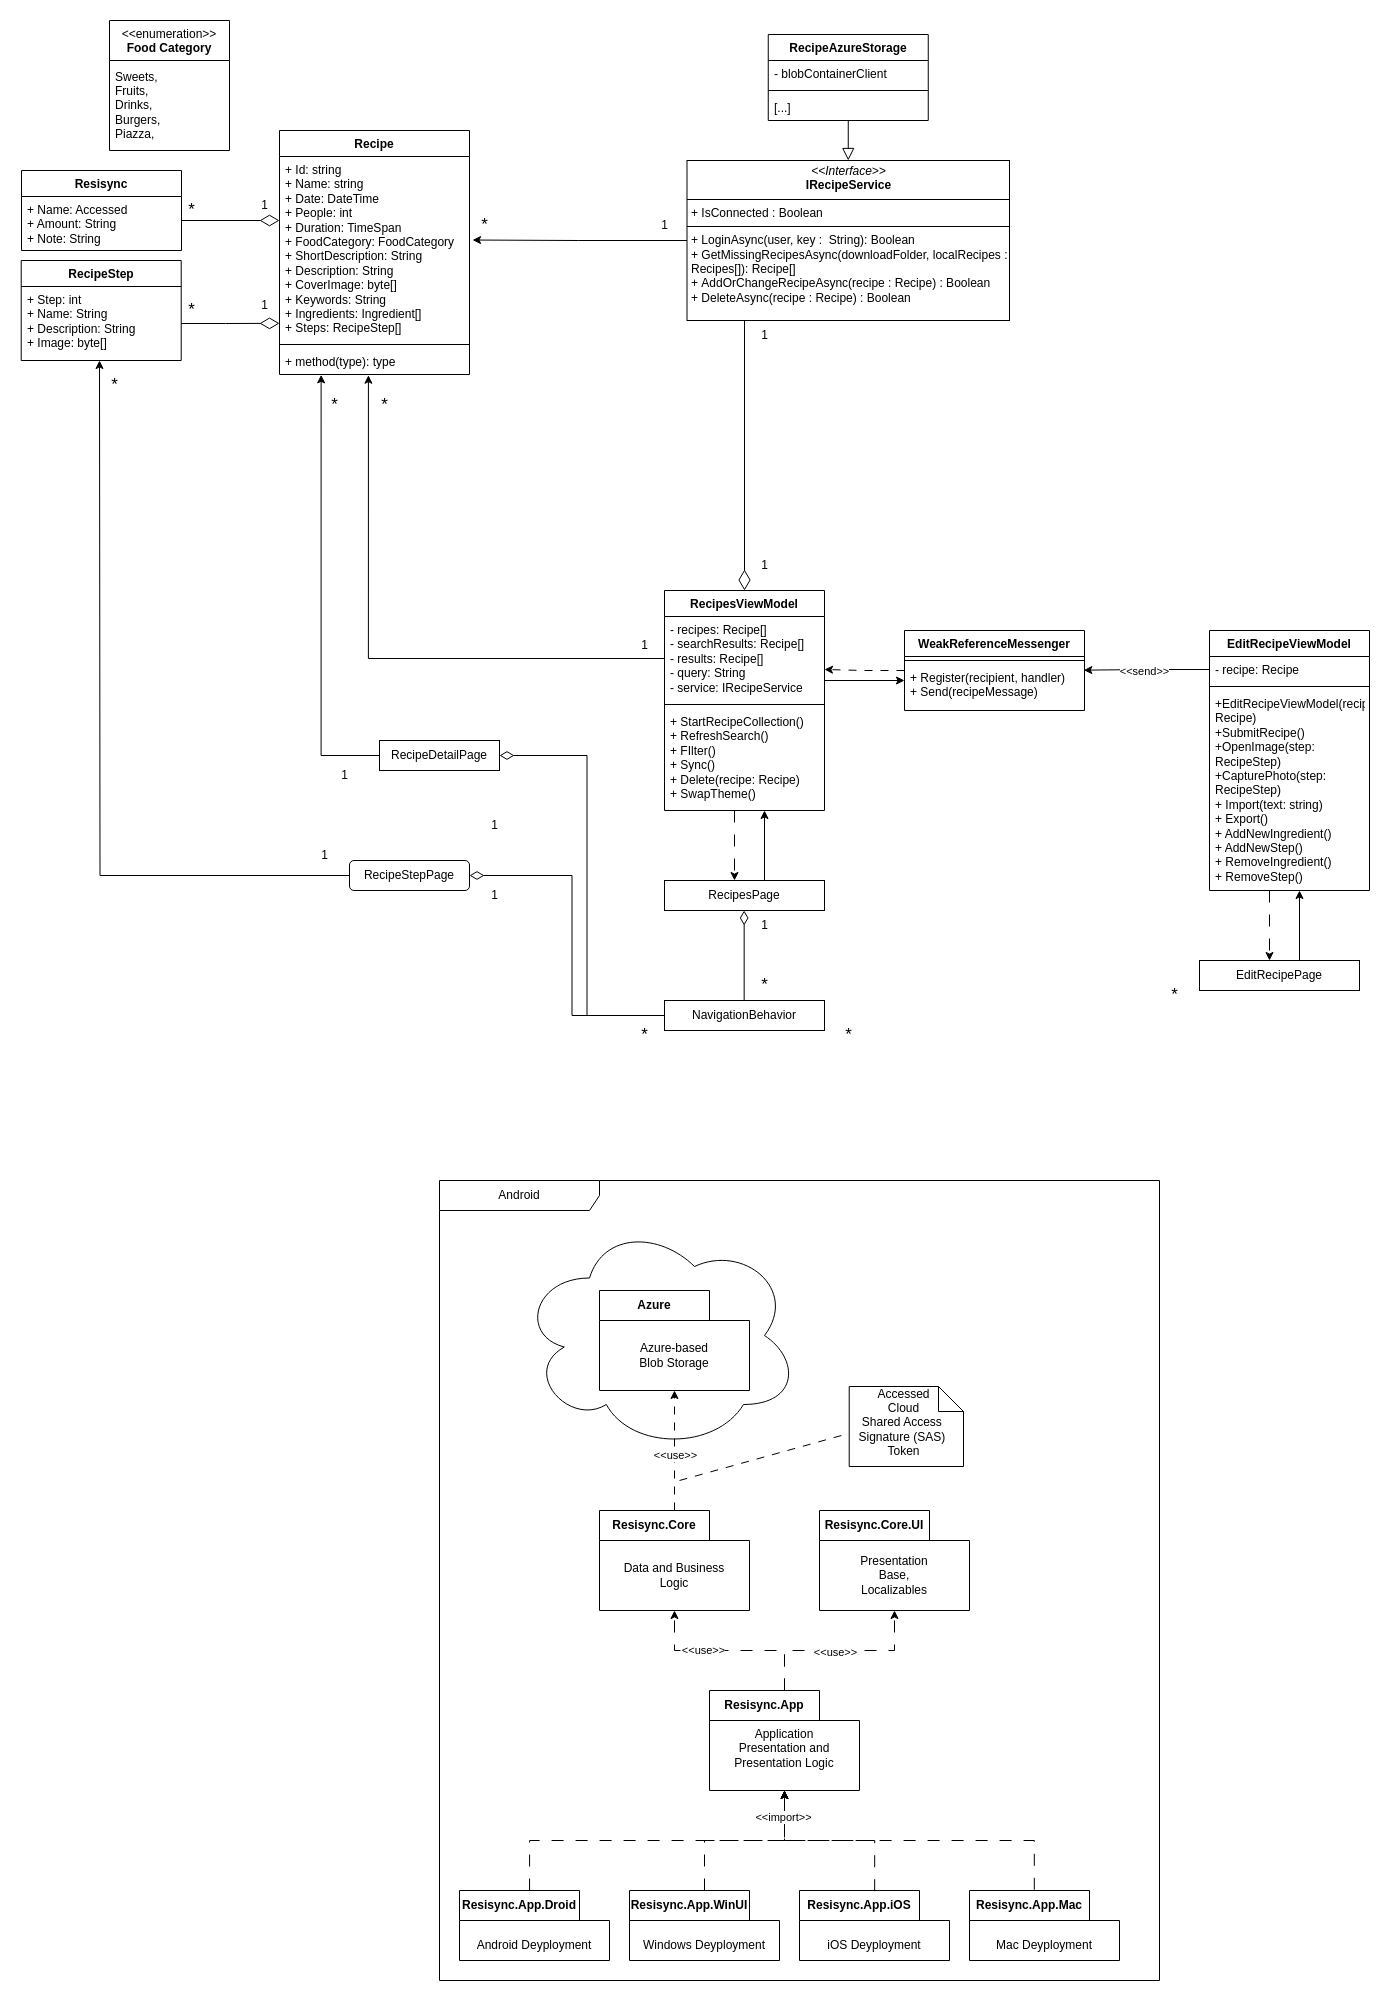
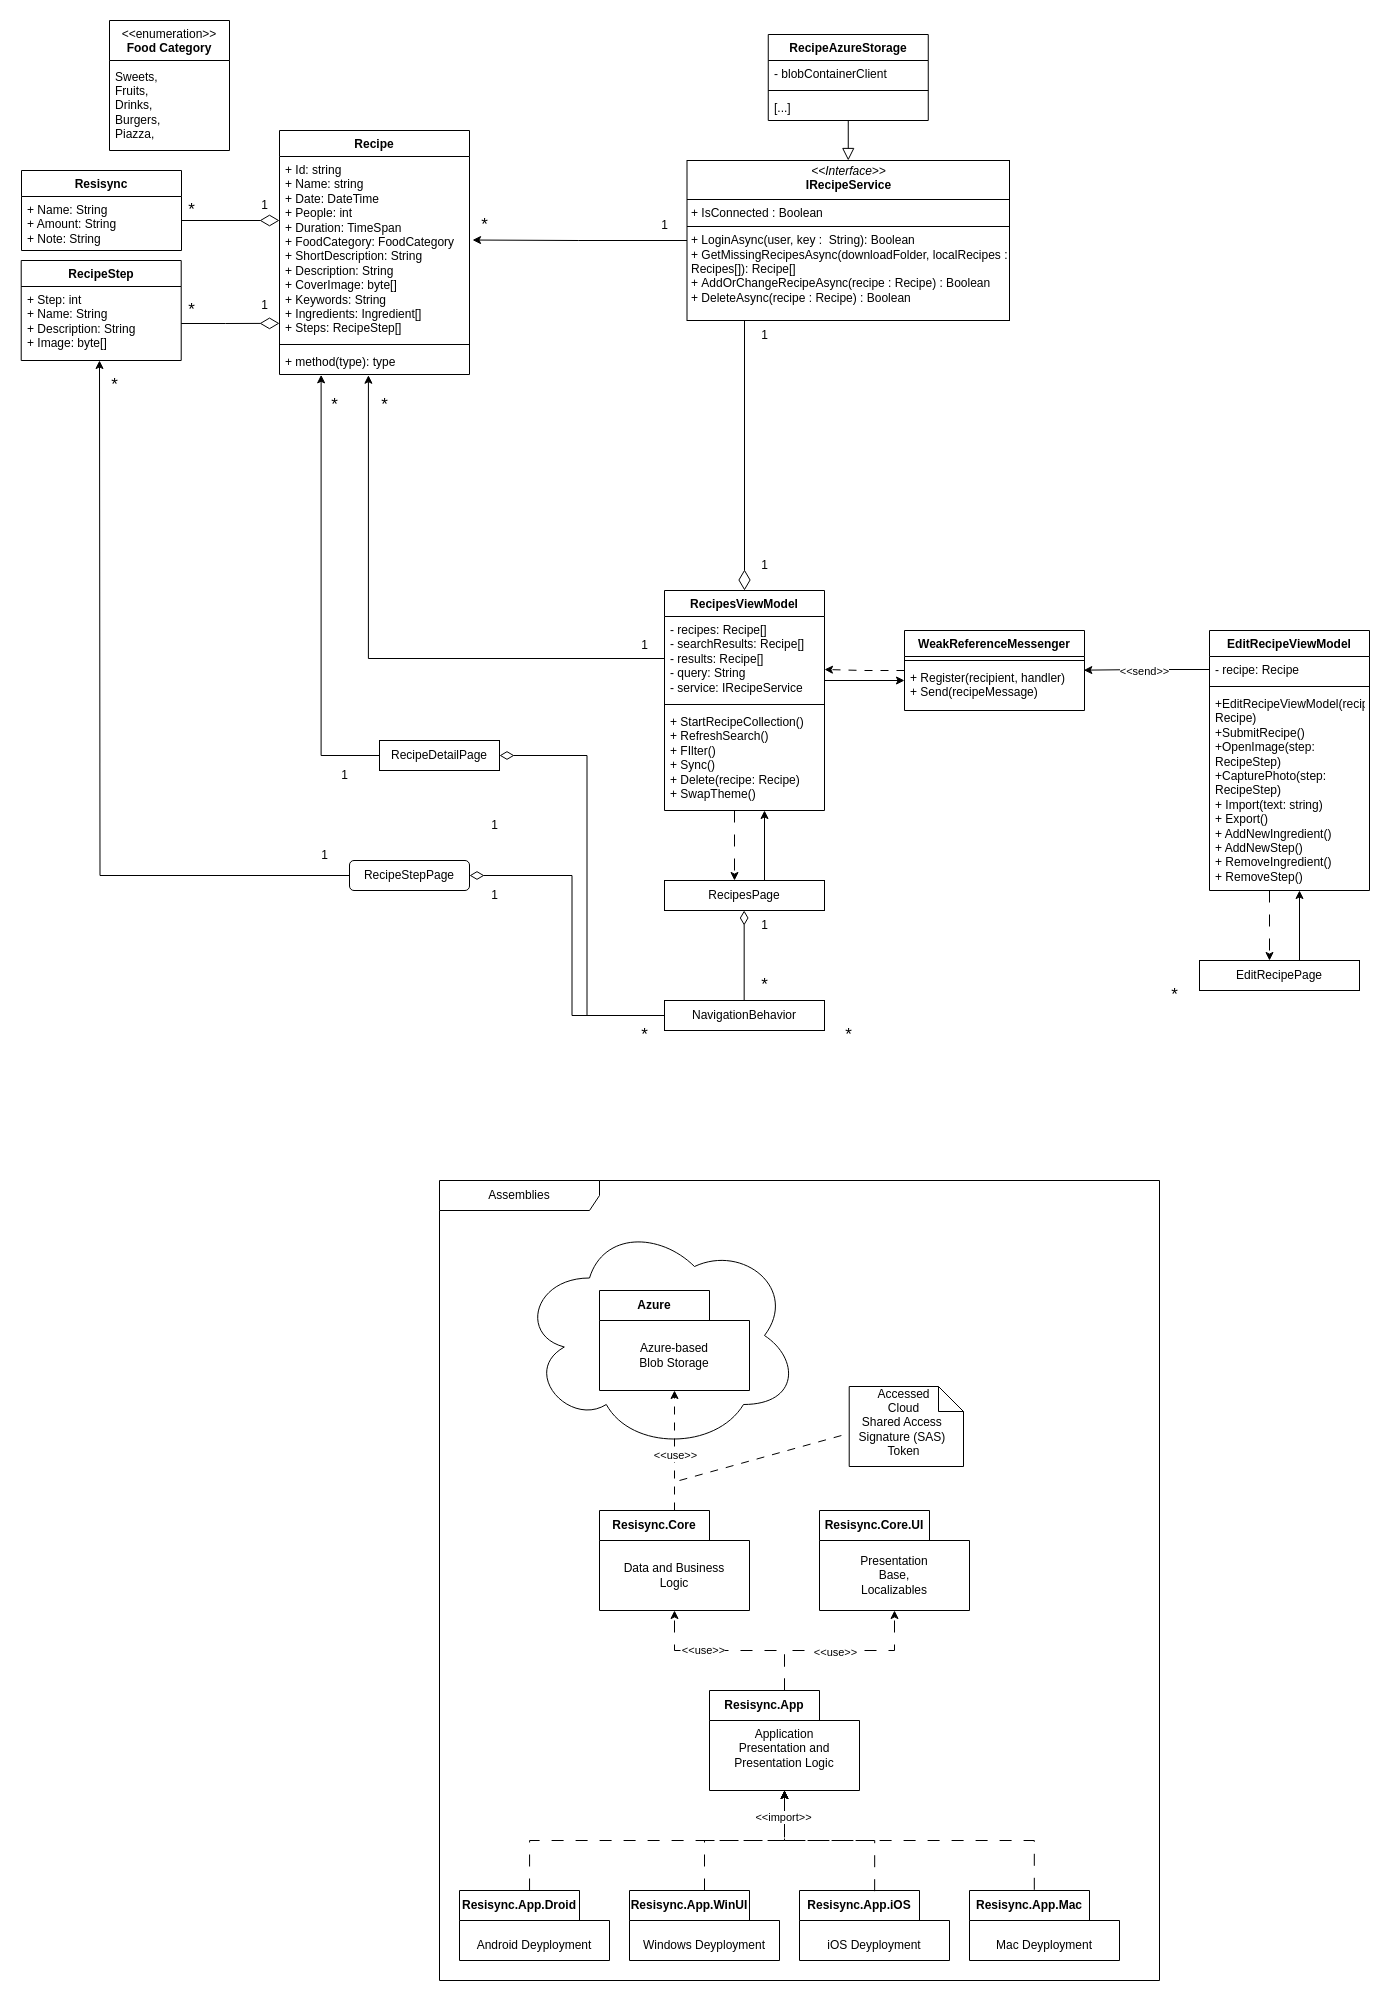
- <mxCell id="53" value="+ Name: Accessed&lt;div&gt;+ Amount: String&lt;/div&gt;&lt;div&gt;+ Note: String&lt;/div&gt;&lt;div&gt;&lt;br&gt;&lt;/div&gt;&lt;div&gt;&lt;br&gt;&lt;/div&gt;" style="text;strokeColor=none;fillColor=none;align=left;verticalAlign=top;spacingLeft=4;spacingRight=4;overflow=hidden;rotatable=0;points=[[0,0.5],[1,0.5]];portConstraint=eastwest;whiteSpace=wrap;html=1;" parent="52" vertex="1"><mxGeometry y="26" width="160" height="54" as="geometry" /></mxCell>
+ <mxCell id="53" value="+ Name: String&lt;div&gt;+ Amount: String&lt;/div&gt;&lt;div&gt;+ Note: String&lt;/div&gt;&lt;div&gt;&lt;br&gt;&lt;/div&gt;&lt;div&gt;&lt;br&gt;&lt;/div&gt;" style="text;strokeColor=none;fillColor=none;align=left;verticalAlign=top;spacingLeft=4;spacingRight=4;overflow=hidden;rotatable=0;points=[[0,0.5],[1,0.5]];portConstraint=eastwest;whiteSpace=wrap;html=1;" parent="52" vertex="1"><mxGeometry y="26" width="160" height="54" as="geometry" /></mxCell>
- <mxCell id="27" value="Android" style="shape=umlFrame;whiteSpace=wrap;html=1;pointerEvents=0;recursiveResize=0;container=1;collapsible=0;width=160;" parent="1" vertex="1"><mxGeometry x="439" y="1180" width="720" height="800" as="geometry" /></mxCell>
+ <mxCell id="27" value="Assemblies" style="shape=umlFrame;whiteSpace=wrap;html=1;pointerEvents=0;recursiveResize=0;container=1;collapsible=0;width=160;" parent="1" vertex="1"><mxGeometry x="439" y="1180" width="720" height="800" as="geometry" /></mxCell>
